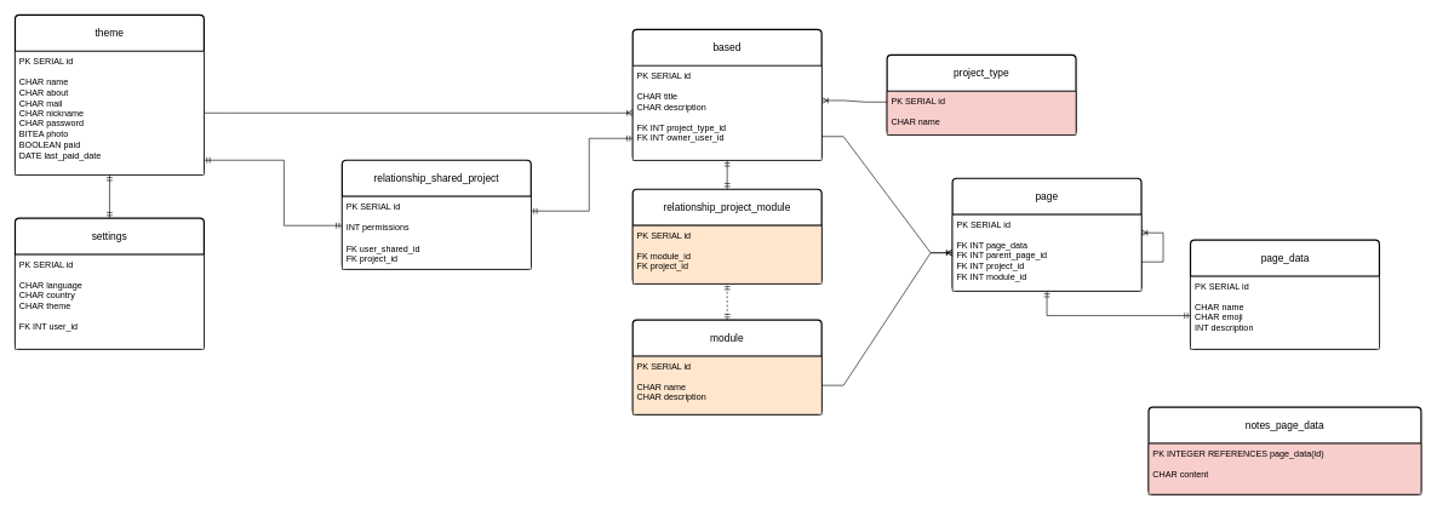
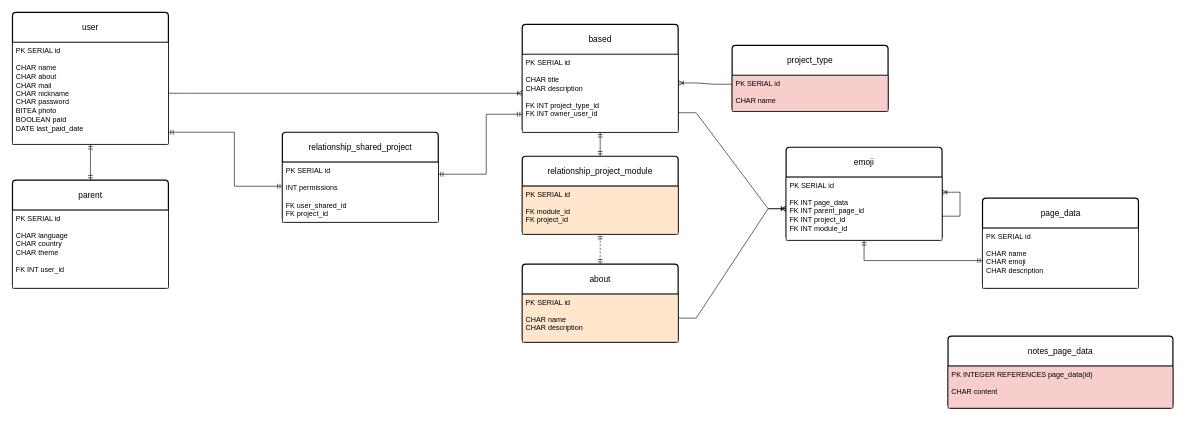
- <mxCell id="2" value="theme" style="swimlane;childLayout=stackLayout;horizontal=1;startSize=50;horizontalStack=0;rounded=1;fontSize=14;fontStyle=0;strokeWidth=2;resizeParent=0;resizeLast=1;shadow=0;dashed=0;align=center;arcSize=4;whiteSpace=wrap;html=1;swimlaneLine=1;" parent="1" vertex="1"><mxGeometry x="20" y="20" width="260" height="220" as="geometry" /></mxCell>
+ <mxCell id="2" value="user" style="swimlane;childLayout=stackLayout;horizontal=1;startSize=50;horizontalStack=0;rounded=1;fontSize=14;fontStyle=0;strokeWidth=2;resizeParent=0;resizeLast=1;shadow=0;dashed=0;align=center;arcSize=4;whiteSpace=wrap;html=1;swimlaneLine=1;" parent="1" vertex="1"><mxGeometry x="20" y="20" width="260" height="220" as="geometry" /></mxCell>
- <mxCell id="6" value="page" style="swimlane;childLayout=stackLayout;horizontal=1;startSize=50;horizontalStack=0;rounded=1;fontSize=14;fontStyle=0;strokeWidth=2;resizeParent=0;resizeLast=1;shadow=0;dashed=0;align=center;arcSize=4;whiteSpace=wrap;html=1;" parent="1" vertex="1"><mxGeometry x="1310" y="245" width="260" height="155" as="geometry" /></mxCell>
+ <mxCell id="6" value="emoji" style="swimlane;childLayout=stackLayout;horizontal=1;startSize=50;horizontalStack=0;rounded=1;fontSize=14;fontStyle=0;strokeWidth=2;resizeParent=0;resizeLast=1;shadow=0;dashed=0;align=center;arcSize=4;whiteSpace=wrap;html=1;" parent="1" vertex="1"><mxGeometry x="1310" y="245" width="260" height="155" as="geometry" /></mxCell>
- <mxCell id="9" value="settings" style="swimlane;childLayout=stackLayout;horizontal=1;startSize=50;horizontalStack=0;rounded=1;fontSize=14;fontStyle=0;strokeWidth=2;resizeParent=0;resizeLast=1;shadow=0;dashed=0;align=center;arcSize=4;whiteSpace=wrap;html=1;swimlaneLine=1;" parent="1" vertex="1"><mxGeometry x="20" y="300" width="260" height="180" as="geometry" /></mxCell>
+ <mxCell id="9" value="parent" style="swimlane;childLayout=stackLayout;horizontal=1;startSize=50;horizontalStack=0;rounded=1;fontSize=14;fontStyle=0;strokeWidth=2;resizeParent=0;resizeLast=1;shadow=0;dashed=0;align=center;arcSize=4;whiteSpace=wrap;html=1;swimlaneLine=1;" parent="1" vertex="1"><mxGeometry x="20" y="300" width="260" height="180" as="geometry" /></mxCell>
- <mxCell id="18" value="PK SERIAL id&lt;div&gt;&lt;br&gt;&lt;/div&gt;&lt;div&gt;CHAR name&lt;/div&gt;&lt;div&gt;&lt;div&gt;&lt;span style=&quot;background-color: initial;&quot;&gt;CHAR emoji&lt;/span&gt;&lt;br&gt;&lt;/div&gt;&lt;div&gt;INT description&lt;/div&gt;&lt;/div&gt;" style="align=left;spacingLeft=4;fontSize=12;verticalAlign=top;resizable=0;rotatable=0;part=1;html=1;swimlaneLine=1;shadow=0;" parent="17" vertex="1"><mxGeometry y="50" width="260" height="100" as="geometry" /></mxCell>
+ <mxCell id="18" value="PK SERIAL id&lt;div&gt;&lt;br&gt;&lt;/div&gt;&lt;div&gt;CHAR name&lt;/div&gt;&lt;div&gt;&lt;div&gt;&lt;span style=&quot;background-color: initial;&quot;&gt;CHAR emoji&lt;/span&gt;&lt;br&gt;&lt;/div&gt;&lt;div&gt;CHAR description&lt;/div&gt;&lt;/div&gt;" style="align=left;spacingLeft=4;fontSize=12;verticalAlign=top;resizable=0;rotatable=0;part=1;html=1;swimlaneLine=1;shadow=0;" parent="17" vertex="1"><mxGeometry y="50" width="260" height="100" as="geometry" /></mxCell>
- <mxCell id="13" value="module" style="swimlane;childLayout=stackLayout;horizontal=1;startSize=50;horizontalStack=0;rounded=1;fontSize=14;fontStyle=0;strokeWidth=2;resizeParent=0;resizeLast=1;shadow=0;dashed=0;align=center;arcSize=4;whiteSpace=wrap;html=1;swimlaneLine=1;" parent="1" vertex="1"><mxGeometry x="870" y="440" width="260" height="130" as="geometry" /></mxCell>
+ <mxCell id="13" value="about" style="swimlane;childLayout=stackLayout;horizontal=1;startSize=50;horizontalStack=0;rounded=1;fontSize=14;fontStyle=0;strokeWidth=2;resizeParent=0;resizeLast=1;shadow=0;dashed=0;align=center;arcSize=4;whiteSpace=wrap;html=1;swimlaneLine=1;" parent="1" vertex="1"><mxGeometry x="870" y="440" width="260" height="130" as="geometry" /></mxCell>
